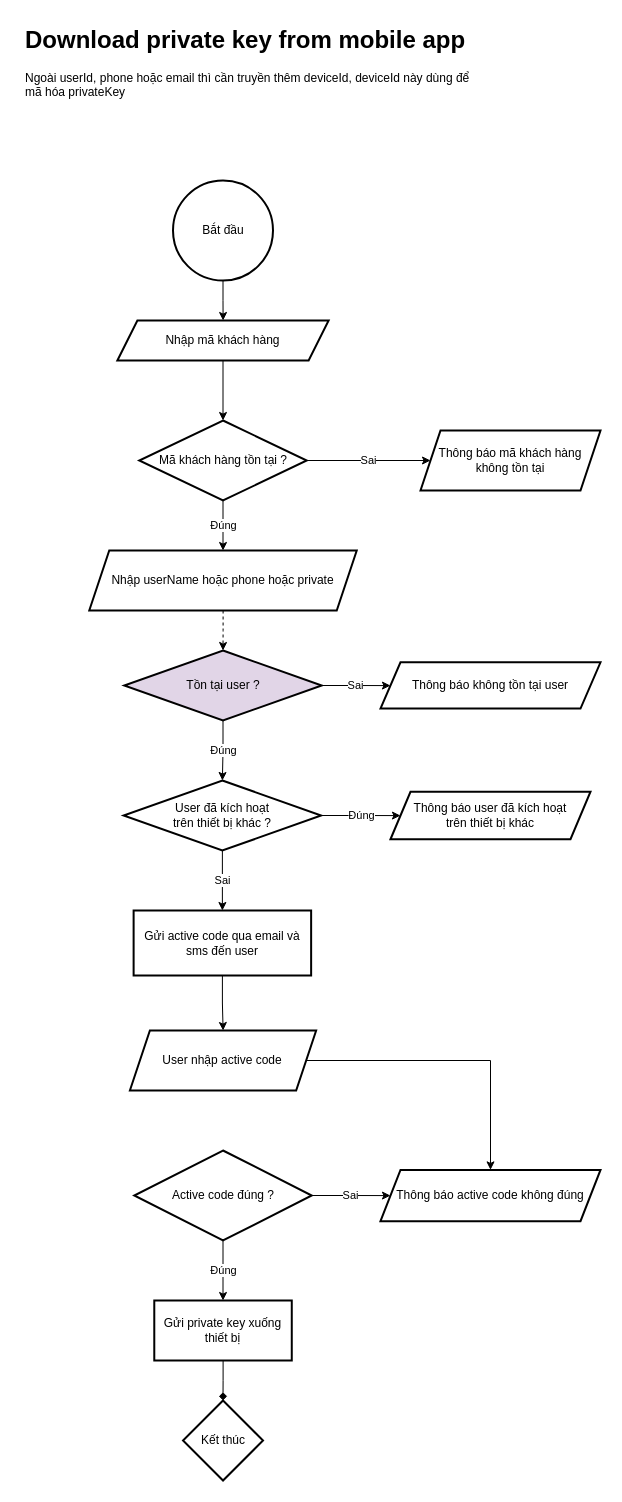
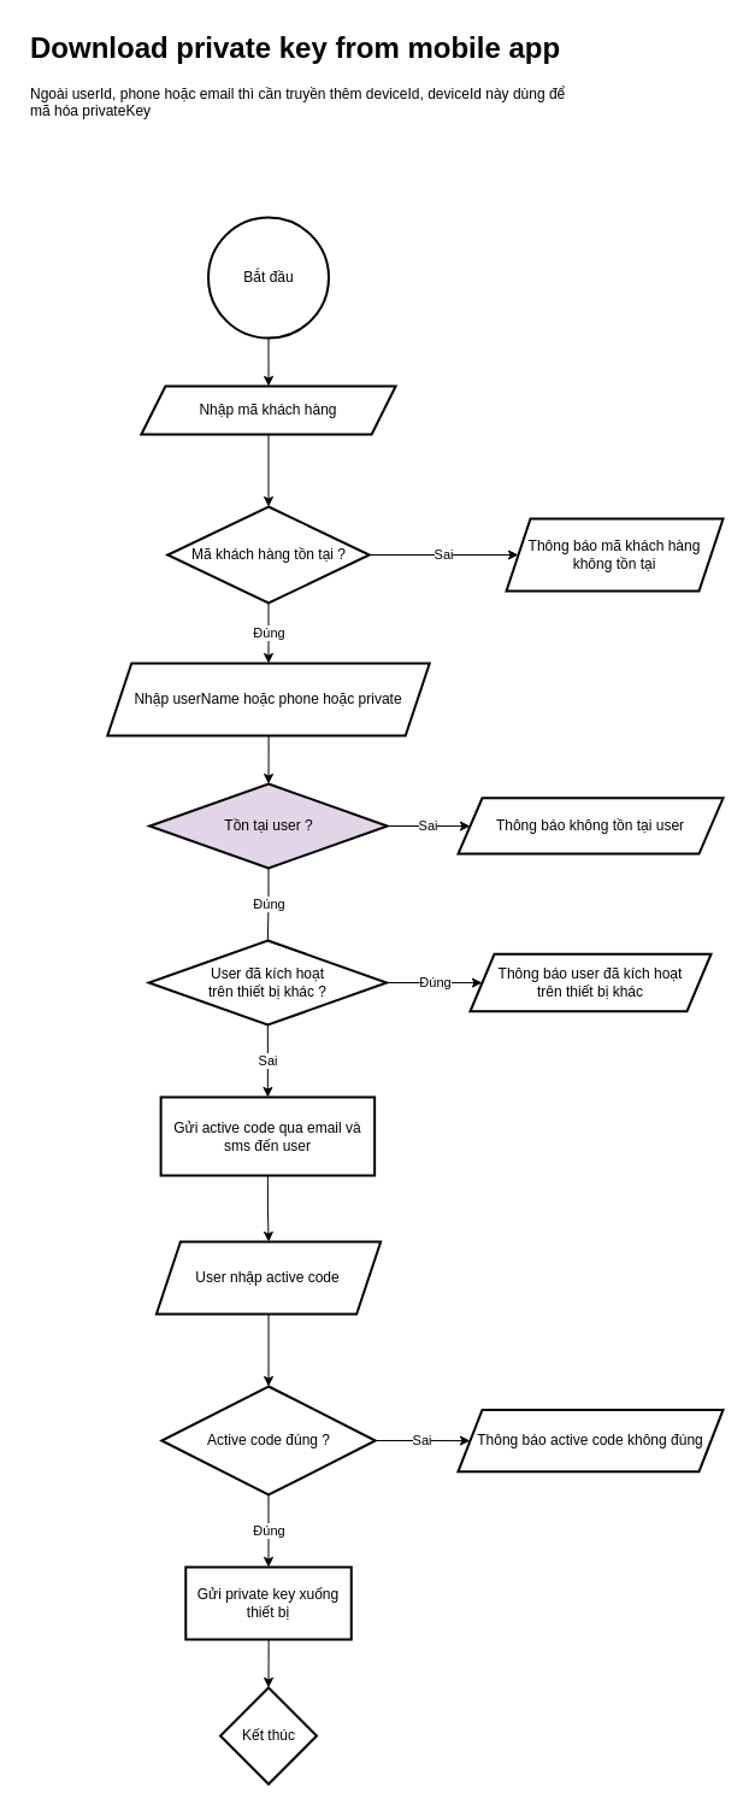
- <mxCell id="10" value="" style="edgeStyle=orthogonalEdgeStyle;rounded=0;orthogonalLoop=1;jettySize=auto;html=1;dashed=1;" parent="1" source="11" target="14" edge="1"><mxGeometry relative="1" as="geometry" /></mxCell>
+ <mxCell id="10" value="" style="edgeStyle=orthogonalEdgeStyle;rounded=0;orthogonalLoop=1;jettySize=auto;html=1;" parent="1" source="11" target="14" edge="1"><mxGeometry relative="1" as="geometry" /></mxCell>
- <mxCell id="13" value="Đúng" style="edgeStyle=orthogonalEdgeStyle;rounded=0;orthogonalLoop=1;jettySize=auto;html=1;" parent="1" source="14" target="30" edge="1"><mxGeometry relative="1" as="geometry" /></mxCell>
+ <mxCell id="13" value="Đúng" style="edgeStyle=orthogonalEdgeStyle;rounded=0;orthogonalLoop=1;jettySize=auto;html=1;endArrow=none;" parent="1" source="14" target="30" edge="1"><mxGeometry relative="1" as="geometry" /></mxCell>
- <mxCell id="17" value="" style="edgeStyle=orthogonalEdgeStyle;rounded=0;orthogonalLoop=1;jettySize=auto;html=1;" parent="1" source="18" target="27" edge="1"><mxGeometry relative="1" as="geometry" /></mxCell>
+ <mxCell id="17" value="" style="edgeStyle=orthogonalEdgeStyle;rounded=0;orthogonalLoop=1;jettySize=auto;html=1;" parent="1" source="18" target="21" edge="1"><mxGeometry relative="1" as="geometry" /></mxCell>
- <mxCell id="22" value="" style="edgeStyle=orthogonalEdgeStyle;rounded=0;orthogonalLoop=1;jettySize=auto;html=1;endArrow=diamond;" parent="1" source="23" target="24" edge="1"><mxGeometry relative="1" as="geometry" /></mxCell>
+ <mxCell id="22" value="" style="edgeStyle=orthogonalEdgeStyle;rounded=0;orthogonalLoop=1;jettySize=auto;html=1;" parent="1" source="23" target="24" edge="1"><mxGeometry relative="1" as="geometry" /></mxCell>
